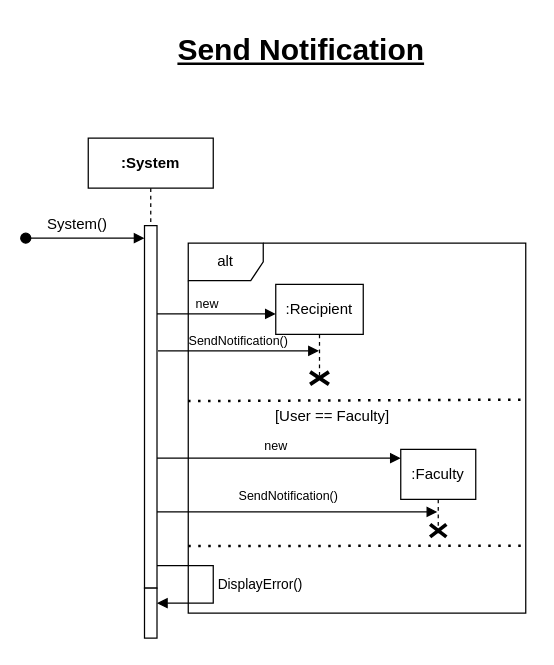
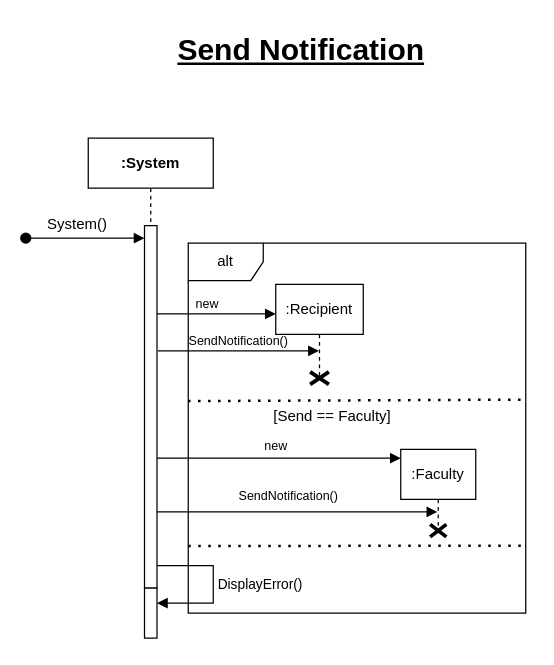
- <mxCell id="21" value="[User == Faculty]" style="text;html=1;align=center;verticalAlign=middle;resizable=0;points=[];autosize=1;strokeColor=none;fillColor=none;" parent="1" vertex="1"><mxGeometry x="210" y="318" width="110" height="30" as="geometry" /></mxCell>
+ <mxCell id="21" value="[Send == Faculty]" style="text;html=1;align=center;verticalAlign=middle;resizable=0;points=[];autosize=1;strokeColor=none;fillColor=none;" parent="1" vertex="1"><mxGeometry x="210" y="318" width="110" height="30" as="geometry" /></mxCell>
